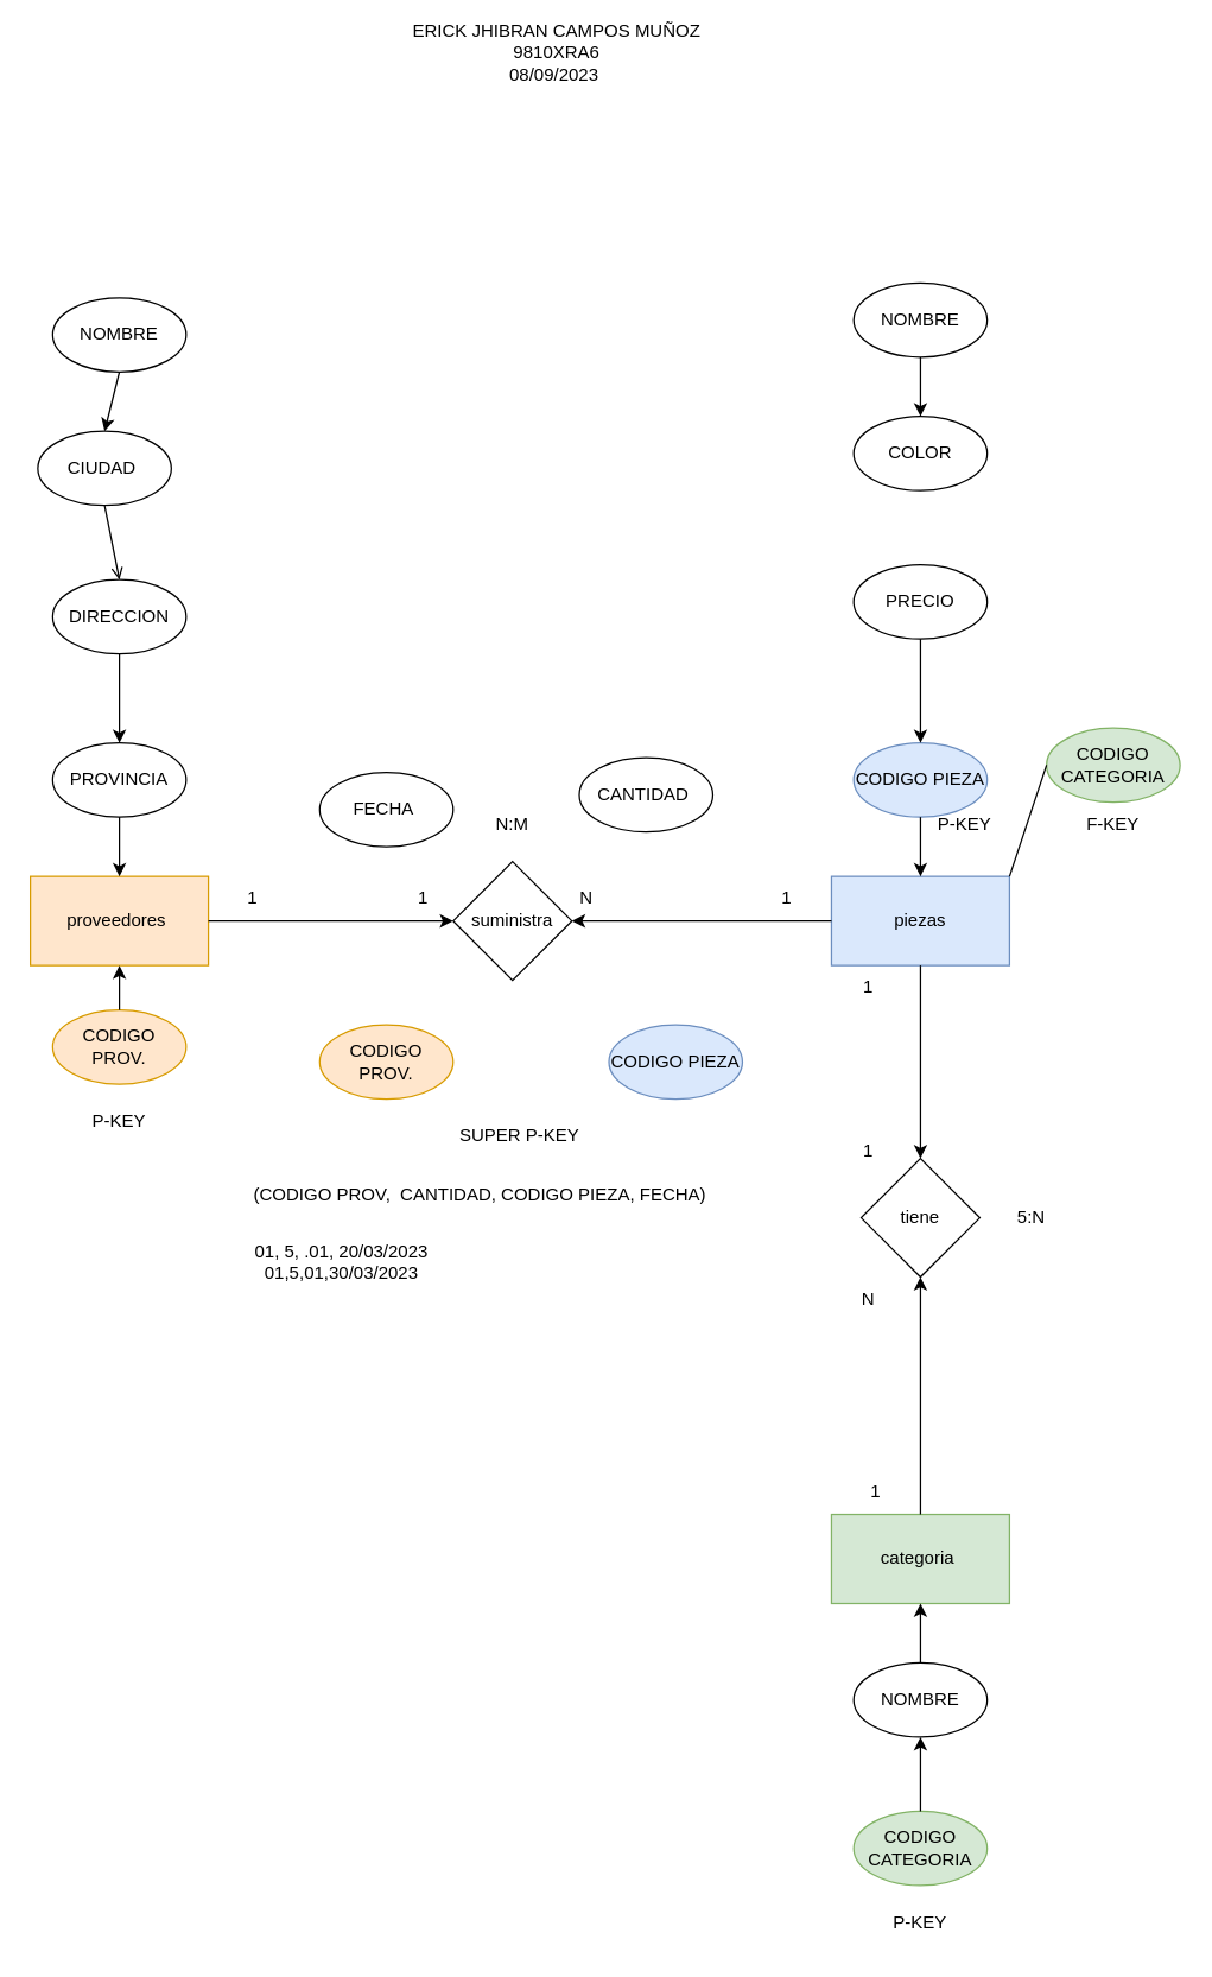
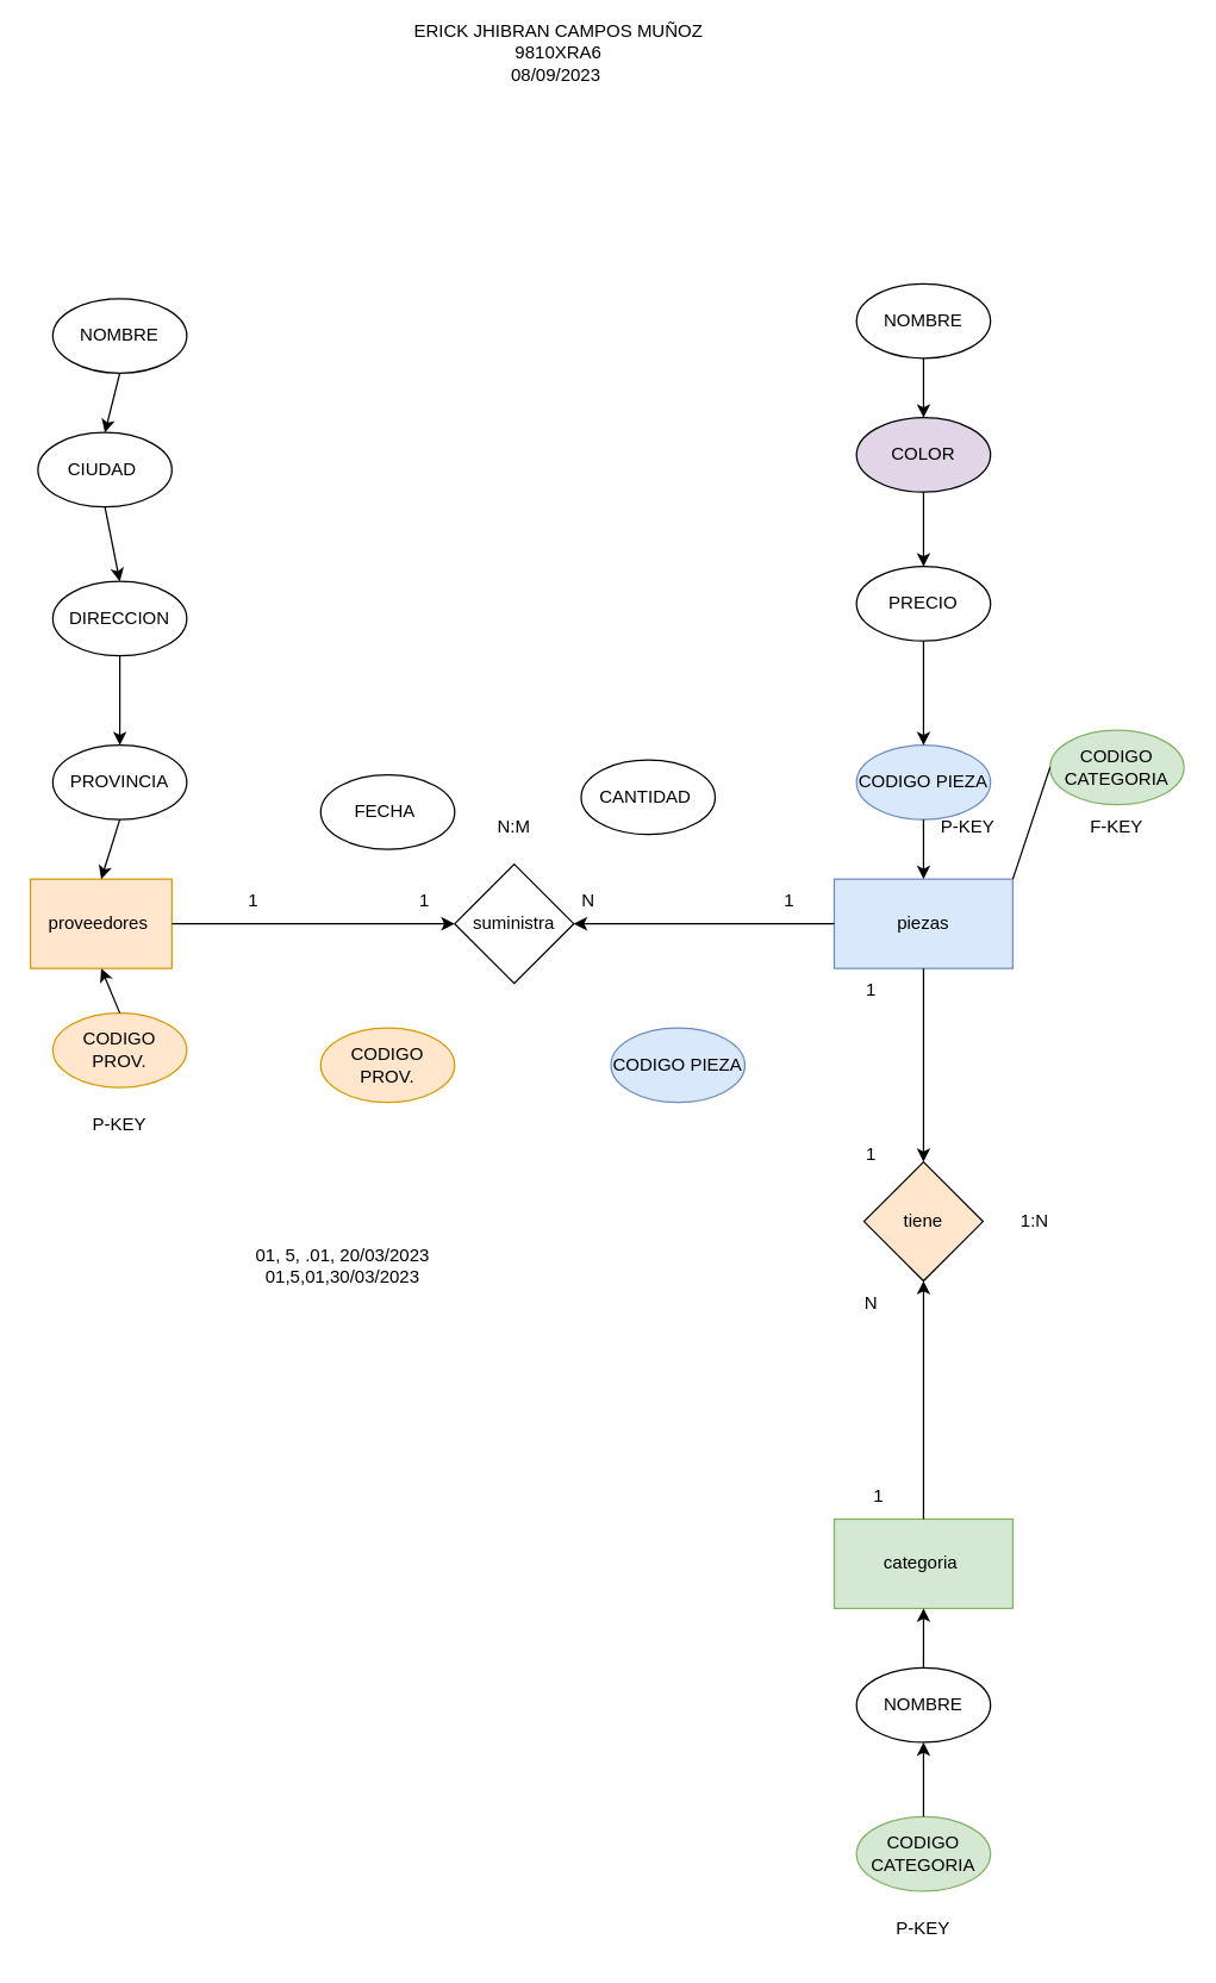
- <mxCell id="20" value="COLOR" style="ellipse;whiteSpace=wrap;html=1;" vertex="1" parent="1"><mxGeometry x="575" y="280" width="90" height="50" as="geometry" /></mxCell>
+ <mxCell id="20" value="COLOR" style="ellipse;whiteSpace=wrap;html=1;fillColor=#e1d5e7;" vertex="1" parent="1"><mxGeometry x="575" y="280" width="90" height="50" as="geometry" /></mxCell>
+ <mxCell id="42" value="" style="endArrow=classic;html=1;rounded=0;entryX=0.5;entryY=0;entryDx=0;entryDy=0;exitX=0.5;exitY=1;exitDx=0;exitDy=0;" edge="1" parent="1" source="20" target="21"><mxGeometry width="50" height="50" relative="1" as="geometry"><mxPoint x="365" y="500" as="sourcePoint" /><mxPoint x="415" y="450" as="targetPoint" /></mxGeometry></mxCell>
- <mxCell id="28" value="" style="endArrow=open;html=1;rounded=0;entryX=0.5;entryY=0;entryDx=0;entryDy=0;exitX=0.5;exitY=1;exitDx=0;exitDy=0;" edge="1" parent="1" source="17" target="12"><mxGeometry width="50" height="50" relative="1" as="geometry"><mxPoint x="80" y="350" as="sourcePoint" /><mxPoint x="90" y="300" as="targetPoint" /></mxGeometry></mxCell>
+ <mxCell id="28" value="" style="endArrow=classic;html=1;rounded=0;entryX=0.5;entryY=0;entryDx=0;entryDy=0;exitX=0.5;exitY=1;exitDx=0;exitDy=0;" edge="1" parent="1" source="17" target="12"><mxGeometry width="50" height="50" relative="1" as="geometry"><mxPoint x="80" y="350" as="sourcePoint" /><mxPoint x="90" y="300" as="targetPoint" /></mxGeometry></mxCell>
- <mxCell id="2" value="proveedores&amp;nbsp;" style="rounded=0;whiteSpace=wrap;html=1;fillColor=#ffe6cc;strokeColor=#d79b00;" vertex="1" parent="1"><mxGeometry x="20" y="590" width="120" height="60" as="geometry" /></mxCell>
+ <mxCell id="2" value="proveedores&amp;nbsp;" style="rounded=0;whiteSpace=wrap;html=1;fillColor=#ffe6cc;strokeColor=#d79b00;" vertex="1" parent="1"><mxGeometry x="20" y="590" width="95" height="60" as="geometry" /></mxCell>
- <mxCell id="53" value="SUPER P-KEY" style="text;html=1;strokeColor=none;fillColor=none;align=center;verticalAlign=middle;whiteSpace=wrap;rounded=0;" vertex="1" parent="1"><mxGeometry x="290" y="750" width="120" height="30" as="geometry" /></mxCell>
- <mxCell id="54" value="(CODIGO PROV,&amp;nbsp; CANTIDAD, CODIGO PIEZA, FECHA)&amp;nbsp;" style="text;html=1;strokeColor=none;fillColor=none;align=center;verticalAlign=middle;whiteSpace=wrap;rounded=0;" vertex="1" parent="1"><mxGeometry x="165" y="790" width="320" height="30" as="geometry" /></mxCell>
- <mxCell id="6" value="tiene" style="rhombus;whiteSpace=wrap;html=1;" vertex="1" parent="1"><mxGeometry x="580" y="780" width="80" height="80" as="geometry" /></mxCell>
+ <mxCell id="6" value="tiene" style="rhombus;whiteSpace=wrap;html=1;fillColor=#ffe6cc;" vertex="1" parent="1"><mxGeometry x="580" y="780" width="80" height="80" as="geometry" /></mxCell>
- <mxCell id="40" value="5:N" style="text;html=1;strokeColor=none;fillColor=none;align=center;verticalAlign=middle;whiteSpace=wrap;rounded=0;" vertex="1" parent="1"><mxGeometry x="665" y="805" width="60" height="30" as="geometry" /></mxCell>
+ <mxCell id="40" value="1:N" style="text;html=1;strokeColor=none;fillColor=none;align=center;verticalAlign=middle;whiteSpace=wrap;rounded=0;" vertex="1" parent="1"><mxGeometry x="665" y="805" width="60" height="30" as="geometry" /></mxCell>
